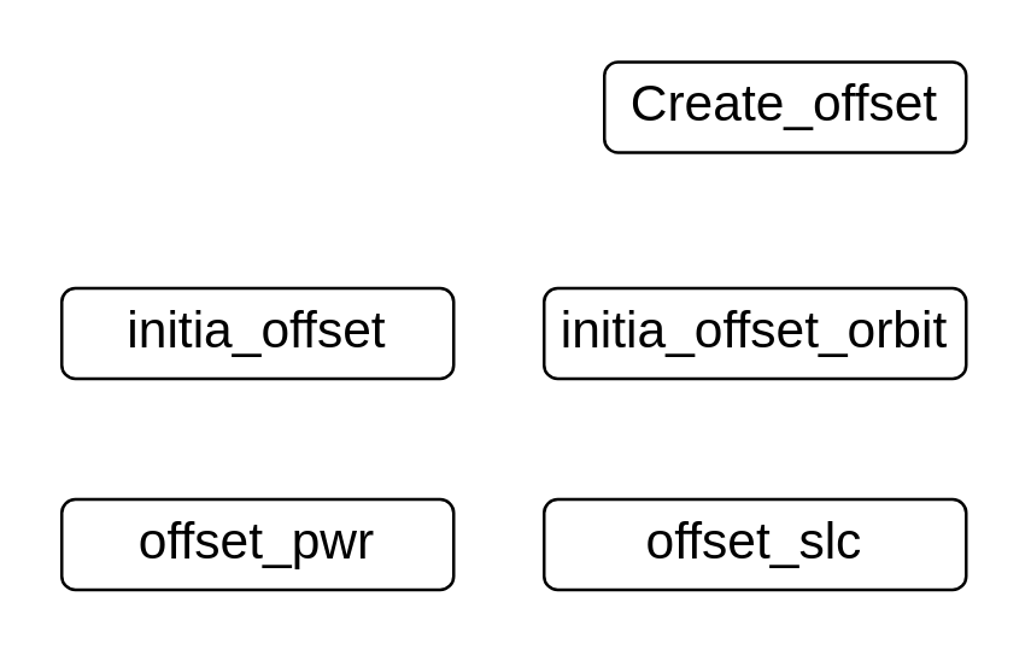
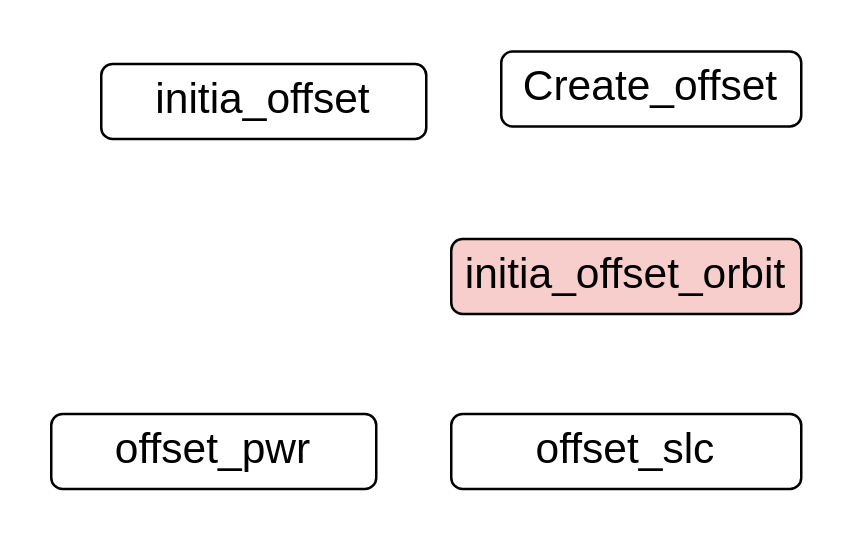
- <mxCell id="3" value="&lt;span style=&quot;font-size: 17px;&quot;&gt;initia_offset&lt;/span&gt;" style="rounded=1;whiteSpace=wrap;html=1;" vertex="1" parent="1"><mxGeometry x="20" y="95" width="130" height="30" as="geometry" /></mxCell>
+ <mxCell id="3" value="&lt;span style=&quot;font-size: 17px;&quot;&gt;initia_offset&lt;/span&gt;" style="rounded=1;whiteSpace=wrap;html=1;" vertex="1" parent="1"><mxGeometry x="40" y="25" width="130" height="30" as="geometry" /></mxCell>
- <mxCell id="5" value="&lt;span style=&quot;font-size: 17px;&quot;&gt;initia_offset_orbit&lt;/span&gt;" style="rounded=1;whiteSpace=wrap;html=1;" vertex="1" parent="1"><mxGeometry x="180" y="95" width="140" height="30" as="geometry" /></mxCell>
+ <mxCell id="5" value="&lt;span style=&quot;font-size: 17px;&quot;&gt;initia_offset_orbit&lt;/span&gt;" style="rounded=1;whiteSpace=wrap;html=1;fillColor=#f8cecc;" vertex="1" parent="1"><mxGeometry x="180" y="95" width="140" height="30" as="geometry" /></mxCell>
